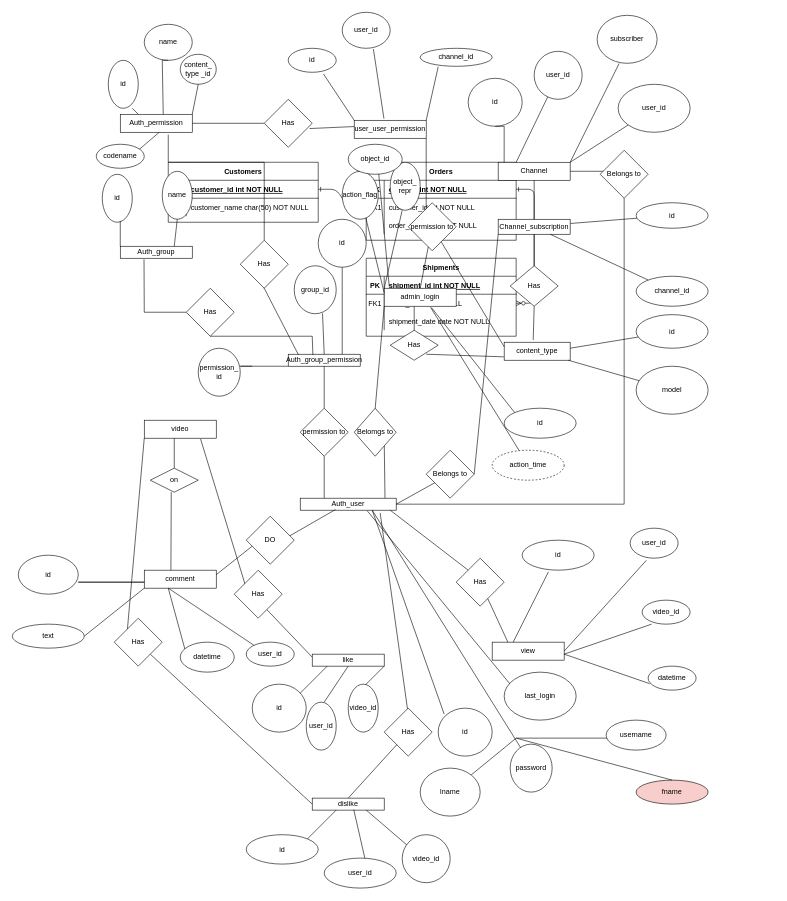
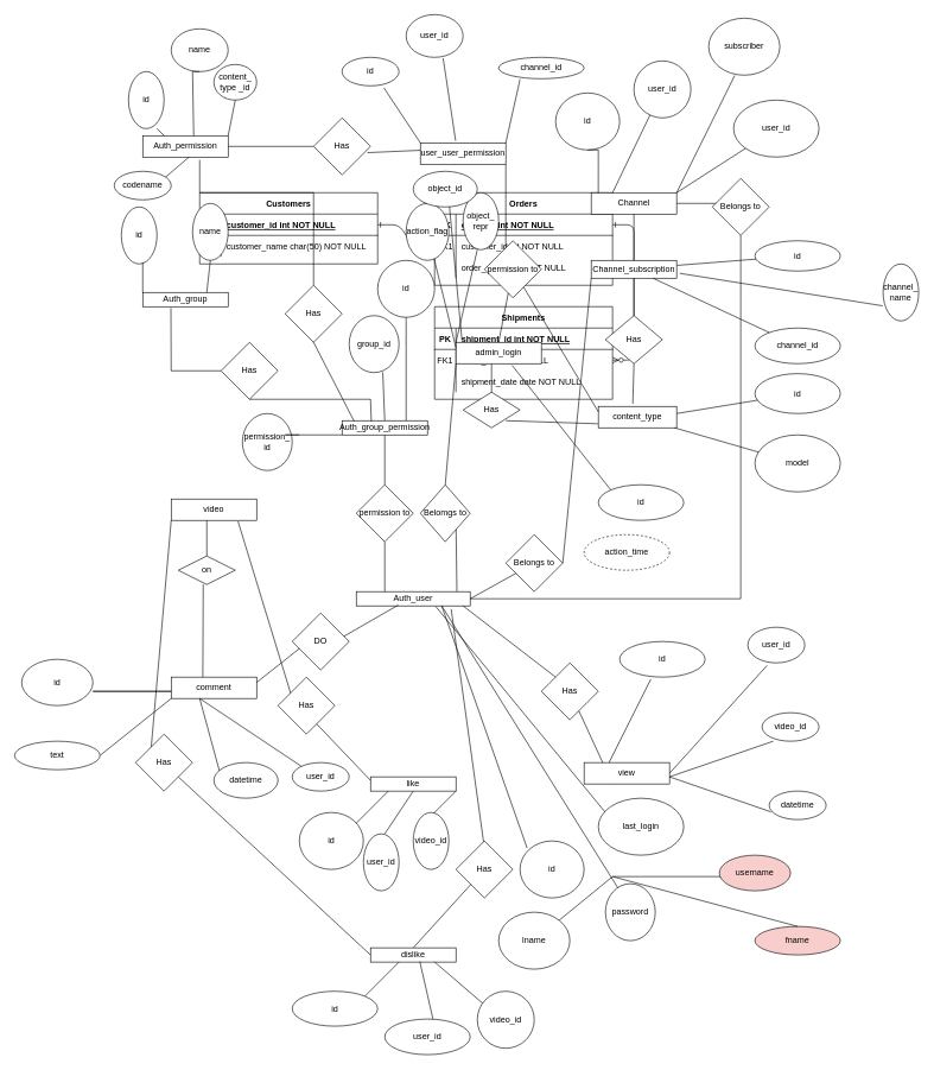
+ <mxCell id="175" value="" style="endArrow=none;html=1;rounded=0;exitX=-0.012;exitY=0.735;exitDx=0;exitDy=0;exitPerimeter=0;entryX=1.038;entryY=0.728;entryDx=0;entryDy=0;entryPerimeter=0;" edge="1" parent="1" source="174" target="49"><mxGeometry width="50" height="50" relative="1" as="geometry"><mxPoint x="860" y="350" as="sourcePoint" /><mxPoint x="910" y="300" as="targetPoint" /></mxGeometry></mxCell>
+ <mxCell id="174" value="channel_&lt;br&gt;name" style="ellipse;whiteSpace=wrap;html=1;" vertex="1" parent="1"><mxGeometry x="1240" y="370" width="50" height="80" as="geometry" /></mxCell>
- <mxCell id="124" value="permission_&lt;br&gt;id" style="ellipse;whiteSpace=wrap;html=1;" vertex="1" parent="1"><mxGeometry x="330" y="580" width="70" height="80" as="geometry" /></mxCell>
+ <mxCell id="124" value="permission_&lt;br&gt;id" style="ellipse;whiteSpace=wrap;html=1;" vertex="1" parent="1"><mxGeometry x="340" y="580" width="70" height="80" as="geometry" /></mxCell>
- <mxCell id="136" value="" style="endArrow=none;html=1;rounded=0;entryX=0.643;entryY=1.053;entryDx=0;entryDy=0;entryPerimeter=0;" edge="1" parent="1" source="134" target="57"><mxGeometry width="50" height="50" relative="1" as="geometry"><mxPoint x="540" y="630" as="sourcePoint" /><mxPoint x="590" y="580" as="targetPoint" /></mxGeometry></mxCell>
- <mxCell id="188" value="username" style="ellipse;whiteSpace=wrap;html=1;" vertex="1" parent="1"><mxGeometry x="1010" y="1200" width="100" height="50" as="geometry" /></mxCell>
+ <mxCell id="188" value="username" style="ellipse;whiteSpace=wrap;html=1;fillColor=#f8cecc;" vertex="1" parent="1"><mxGeometry x="1010" y="1200" width="100" height="50" as="geometry" /></mxCell>
